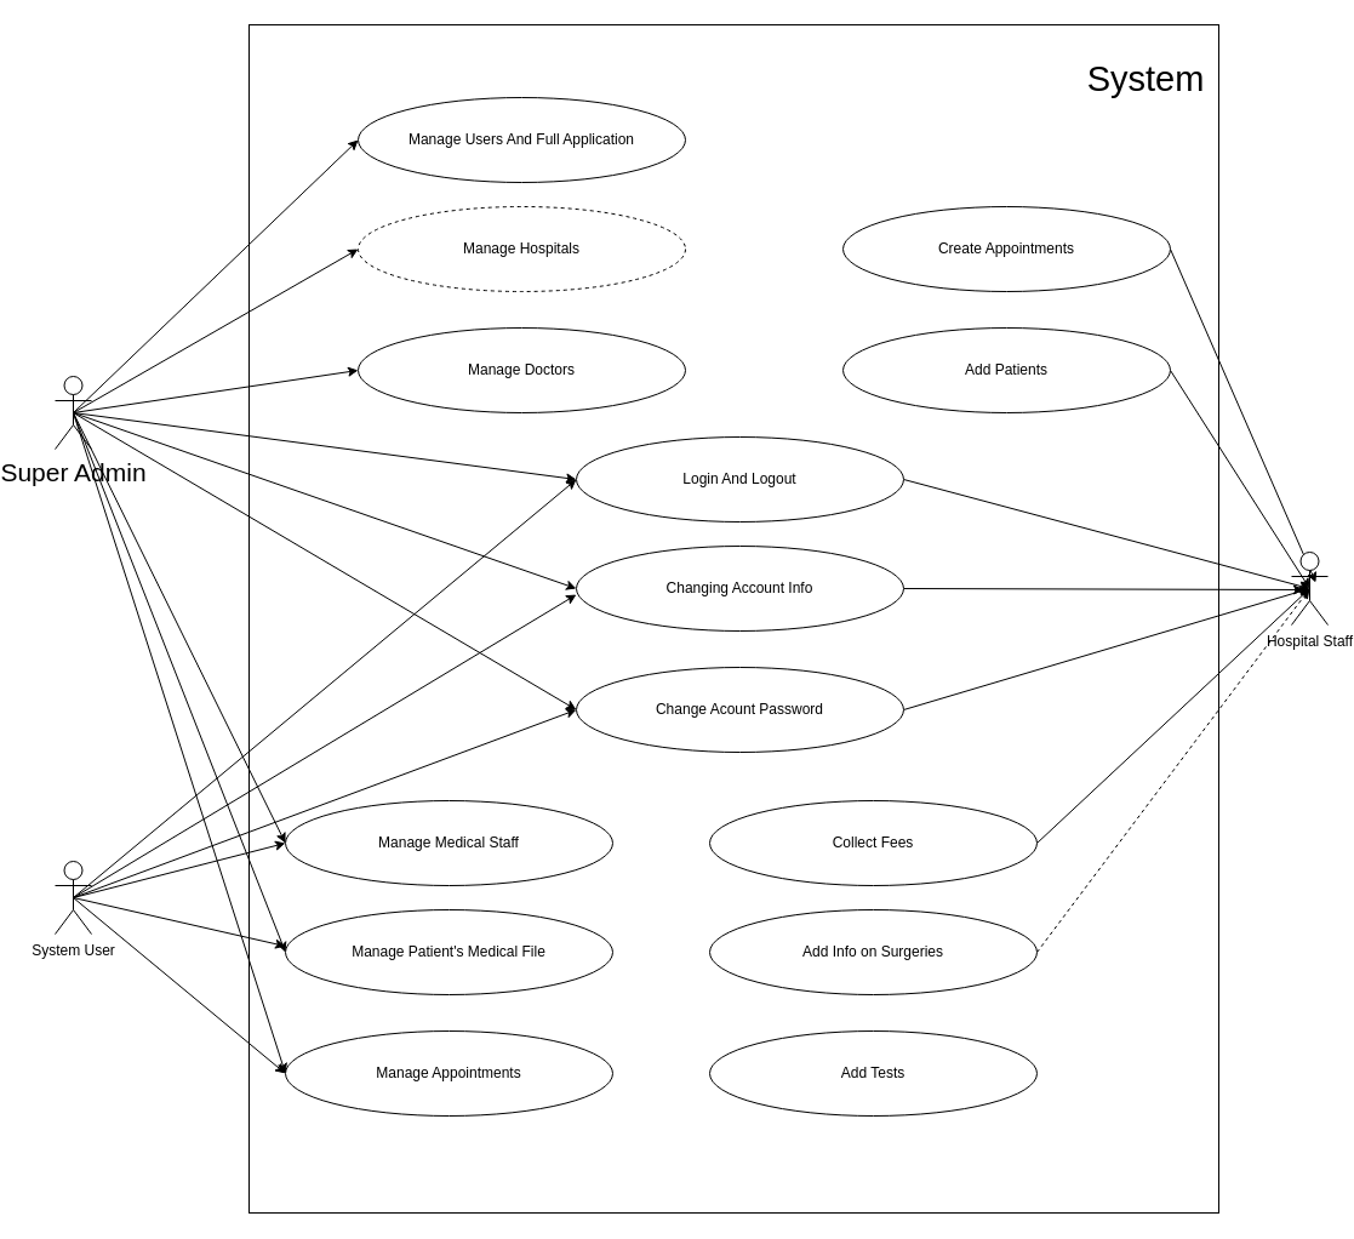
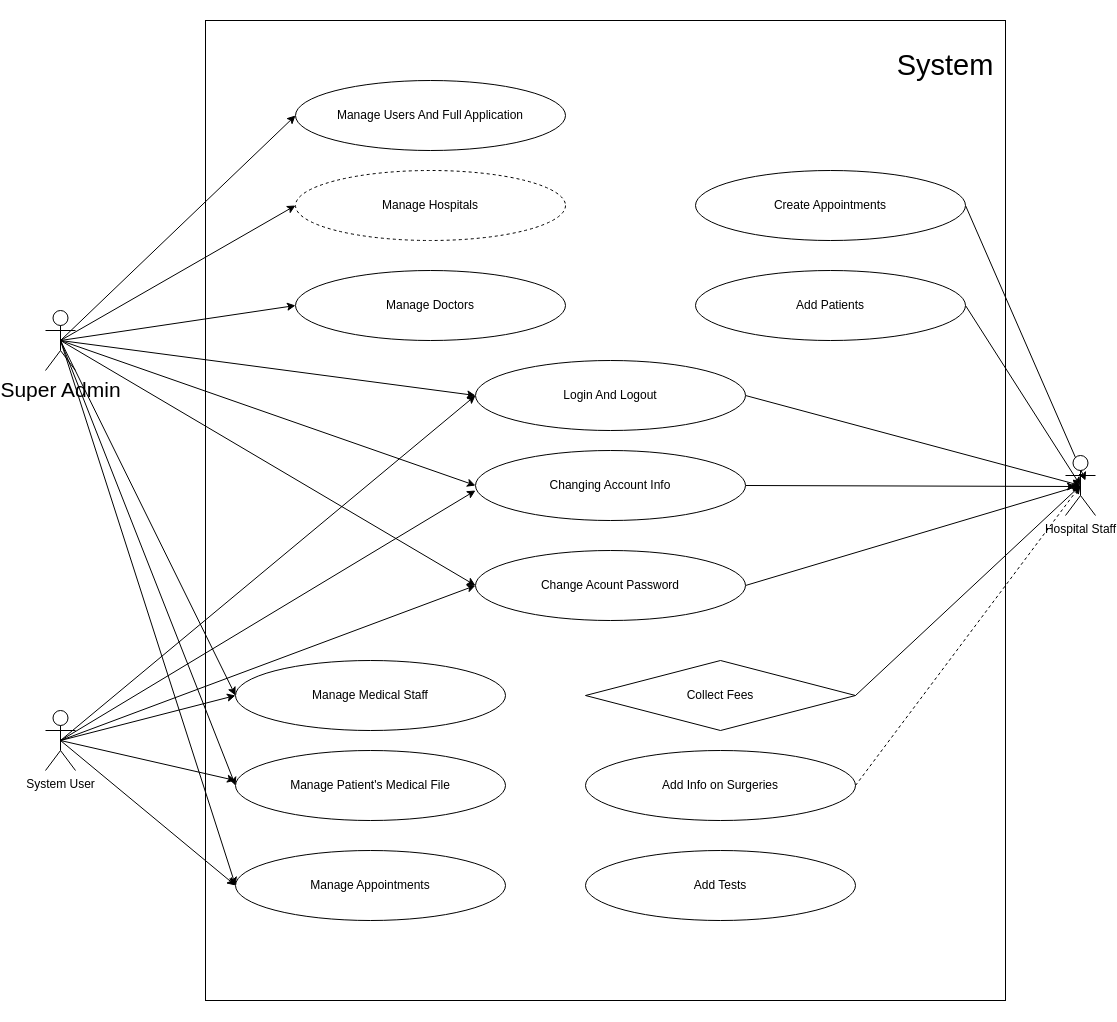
- <mxCell id="20" value="Collect Fees" style="ellipse;whiteSpace=wrap;html=1;" vertex="1" parent="1"><mxGeometry x="560" y="660" width="270" height="70" as="geometry" /></mxCell>
+ <mxCell id="20" value="Collect Fees" style="rhombus;whiteSpace=wrap;html=1;" vertex="1" parent="1"><mxGeometry x="560" y="660" width="270" height="70" as="geometry" /></mxCell>
